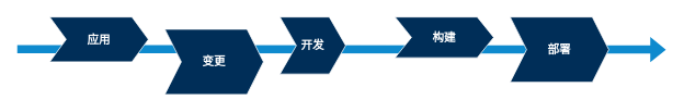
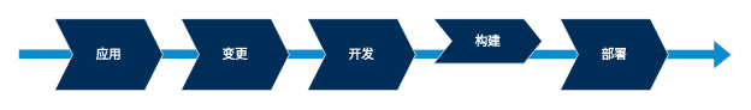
- <mxCell id="3" value="应用" style="shape=step;perimeter=stepPerimeter;whiteSpace=wrap;html=1;fixedSize=1;fillColor=#002e58;strokeColor=#FFFFFF;fontColor=#FFFFFF;fontStyle=1;fontSize=14;" vertex="1" parent="1"><mxGeometry x="60" y="20" width="120" height="55" as="geometry" /></mxCell>
+ <mxCell id="3" value="应用" style="shape=step;perimeter=stepPerimeter;whiteSpace=wrap;html=1;fixedSize=1;fillColor=#002e58;strokeColor=#FFFFFF;fontColor=#FFFFFF;fontStyle=1;fontSize=14;" vertex="1" parent="1"><mxGeometry x="60" y="20" width="120" height="80" as="geometry" /></mxCell>
- <mxCell id="5" value="开发" style="shape=step;perimeter=stepPerimeter;whiteSpace=wrap;html=1;fixedSize=1;fontSize=14;fontColor=#FFFFFF;fontStyle=1;strokeColor=#FFFFFF;fillColor=#002e58;" vertex="1" parent="1"><mxGeometry x="340" y="20" width="80" height="70" as="geometry" /></mxCell>
+ <mxCell id="5" value="开发" style="shape=step;perimeter=stepPerimeter;whiteSpace=wrap;html=1;fixedSize=1;fontSize=14;fontColor=#FFFFFF;fontStyle=1;strokeColor=#FFFFFF;fillColor=#002e58;" vertex="1" parent="1"><mxGeometry x="340" y="20" width="120" height="80" as="geometry" /></mxCell>
- <mxCell id="4" value="变更" style="shape=step;perimeter=stepPerimeter;whiteSpace=wrap;html=1;fixedSize=1;fontSize=14;fontColor=#FFFFFF;fontStyle=1;strokeColor=#FFFFFF;fillColor=#002e58;" vertex="1" parent="1"><mxGeometry x="200" y="35" width="120" height="80" as="geometry" /></mxCell>
+ <mxCell id="4" value="变更" style="shape=step;perimeter=stepPerimeter;whiteSpace=wrap;html=1;fixedSize=1;fontSize=14;fontColor=#FFFFFF;fontStyle=1;strokeColor=#FFFFFF;fillColor=#002e58;" vertex="1" parent="1"><mxGeometry x="200" y="20" width="120" height="80" as="geometry" /></mxCell>
